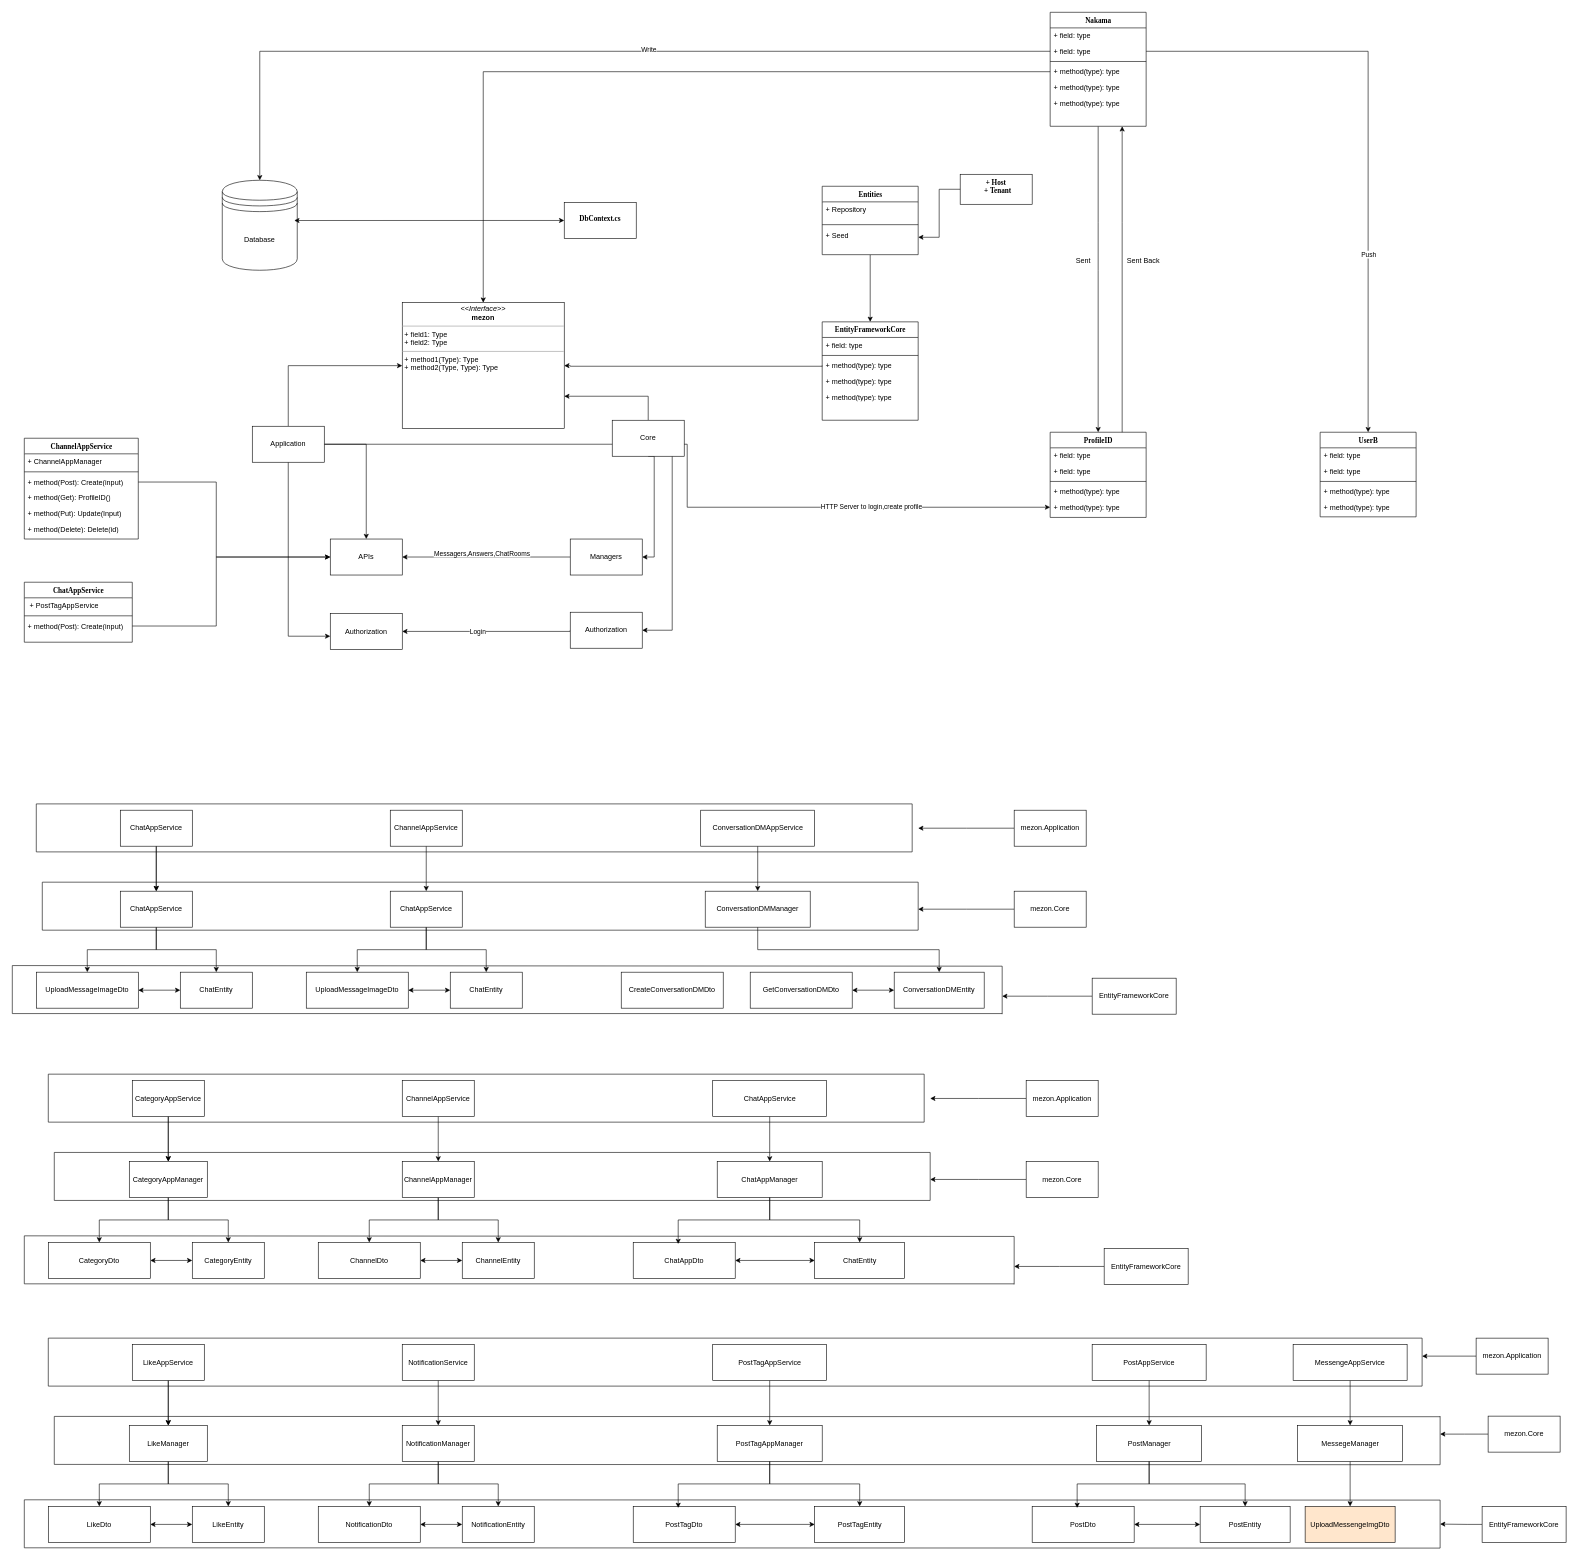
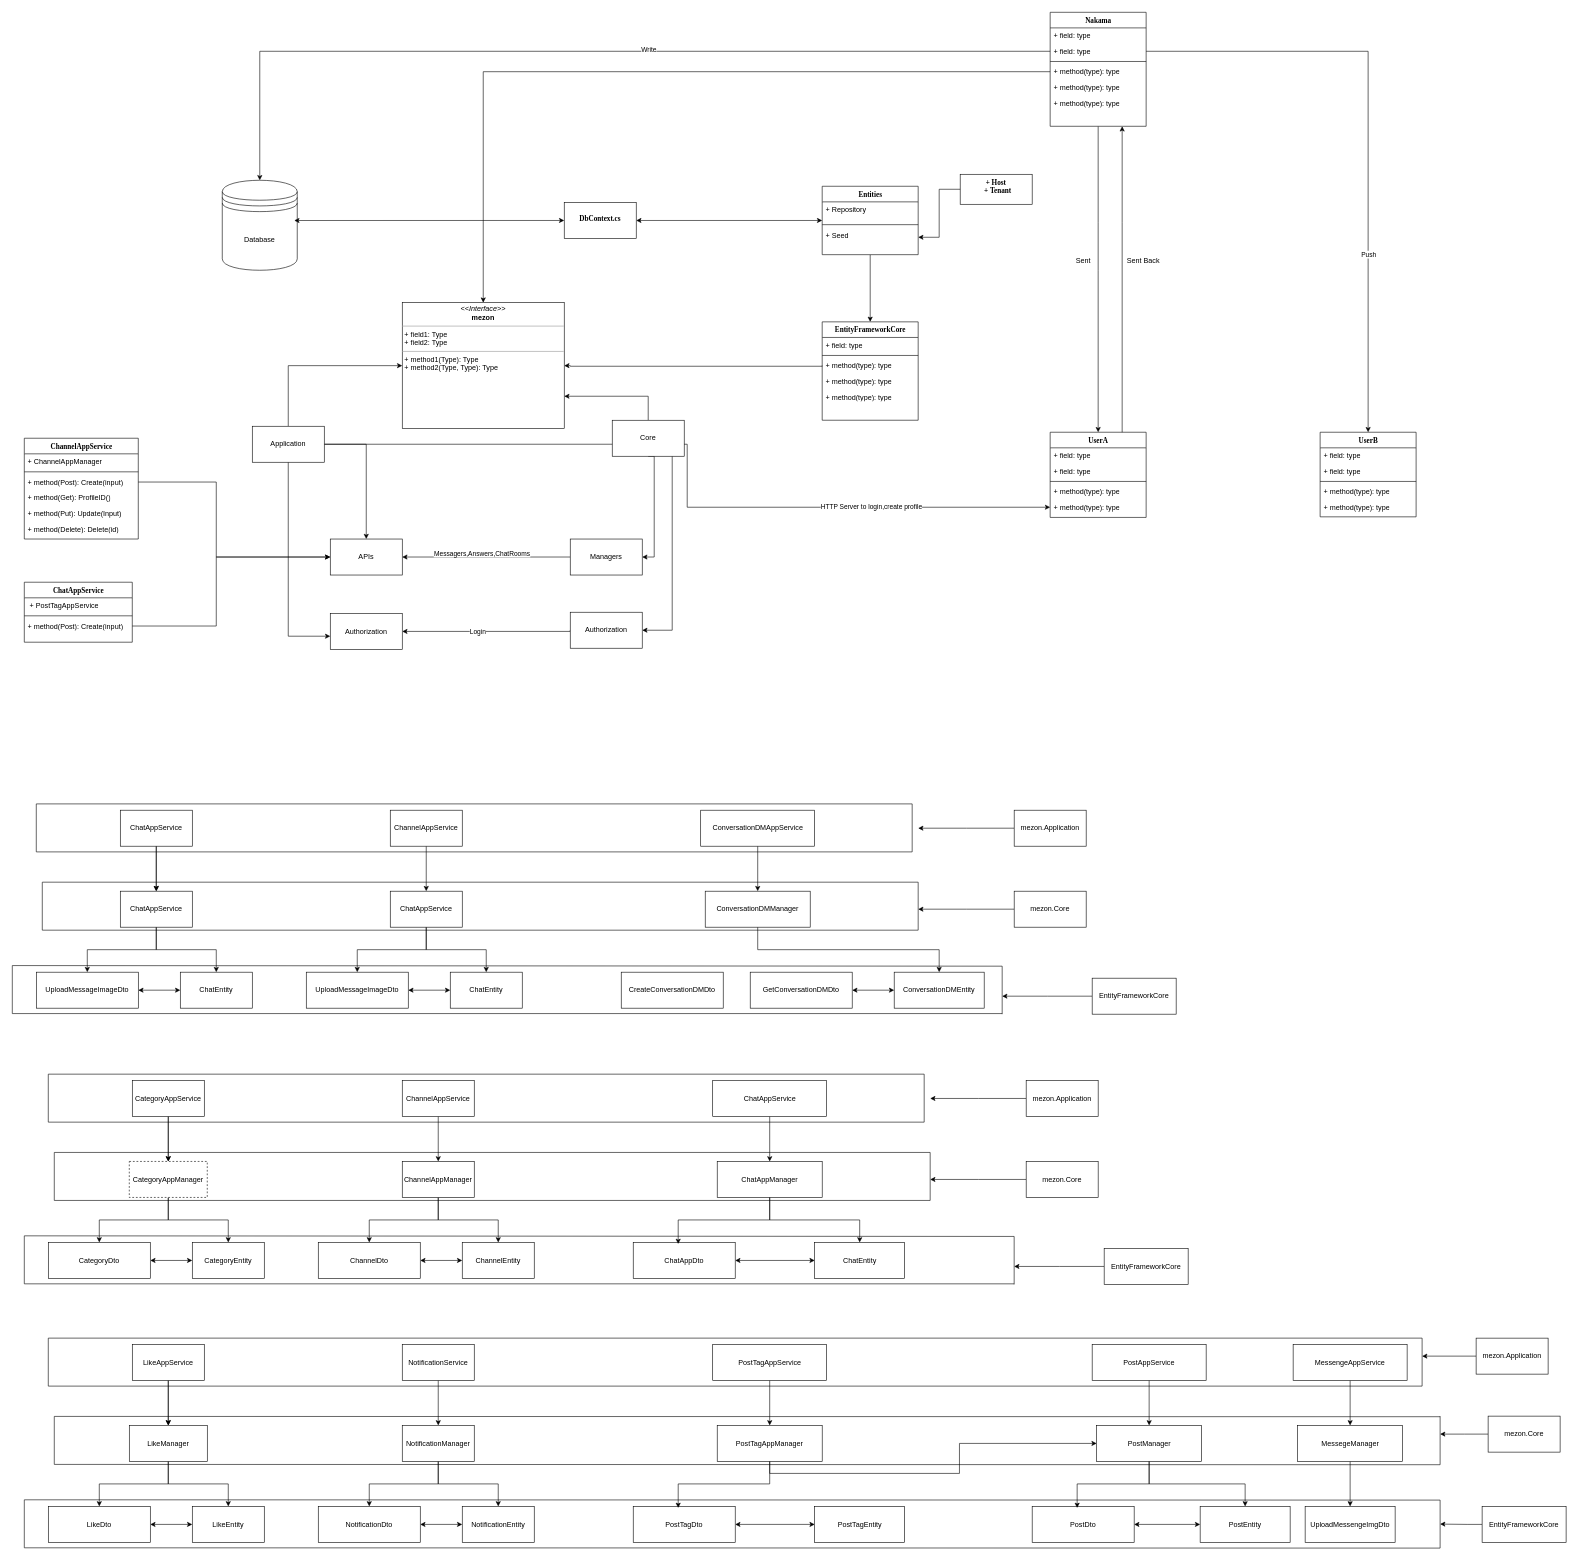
+ <mxCell id="63" value="" style="edgeStyle=orthogonalEdgeStyle;rounded=0;orthogonalLoop=1;jettySize=auto;html=1;startArrow=classic;startFill=1;" parent="1" source="65" target="69" edge="1"><mxGeometry relative="1" as="geometry" /></mxCell>
- <mxCell id="10" value="ProfileID" style="swimlane;html=1;fontStyle=1;align=center;verticalAlign=top;childLayout=stackLayout;horizontal=1;startSize=26;horizontalStack=0;resizeParent=1;resizeLast=0;collapsible=1;marginBottom=0;swimlaneFillColor=#ffffff;rounded=0;shadow=0;comic=0;labelBackgroundColor=none;strokeWidth=1;fillColor=none;fontFamily=Verdana;fontSize=12" parent="1" vertex="1"><mxGeometry x="1750" y="720" width="160" height="142" as="geometry" /></mxCell>
+ <mxCell id="10" value="UserA" style="swimlane;html=1;fontStyle=1;align=center;verticalAlign=top;childLayout=stackLayout;horizontal=1;startSize=26;horizontalStack=0;resizeParent=1;resizeLast=0;collapsible=1;marginBottom=0;swimlaneFillColor=#ffffff;rounded=0;shadow=0;comic=0;labelBackgroundColor=none;strokeWidth=1;fillColor=none;fontFamily=Verdana;fontSize=12" parent="1" vertex="1"><mxGeometry x="1750" y="720" width="160" height="142" as="geometry" /></mxCell>
- <mxCell id="132" value="CategoryAppManager" style="whiteSpace=wrap;html=1;rounded=0;" vertex="1" parent="1"><mxGeometry x="215" y="1935.5" width="130" height="60" as="geometry" /></mxCell>
+ <mxCell id="132" value="CategoryAppManager" style="whiteSpace=wrap;html=1;rounded=0;dashed=1;" vertex="1" parent="1"><mxGeometry x="215" y="1935.5" width="130" height="60" as="geometry" /></mxCell>
- <mxCell id="185" style="edgeStyle=orthogonalEdgeStyle;rounded=0;orthogonalLoop=1;jettySize=auto;html=1;exitX=0.5;exitY=1;exitDx=0;exitDy=0;" edge="1" parent="1" source="186" target="188"><mxGeometry relative="1" as="geometry" /></mxCell>
+ <mxCell id="185" style="edgeStyle=orthogonalEdgeStyle;rounded=0;orthogonalLoop=1;jettySize=auto;html=1;exitX=0.5;exitY=1;exitDx=0;exitDy=0;" edge="1" parent="1" source="186" target="212"><mxGeometry relative="1" as="geometry" /></mxCell>
- <mxCell id="221" value="UploadMessengeImgDto" style="whiteSpace=wrap;html=1;rounded=0;fillColor=#ffe6cc;" vertex="1" parent="1"><mxGeometry x="2175" y="2510.5" width="150" height="60" as="geometry" /></mxCell>
+ <mxCell id="221" value="UploadMessengeImgDto" style="whiteSpace=wrap;html=1;rounded=0;" vertex="1" parent="1"><mxGeometry x="2175" y="2510.5" width="150" height="60" as="geometry" /></mxCell>
